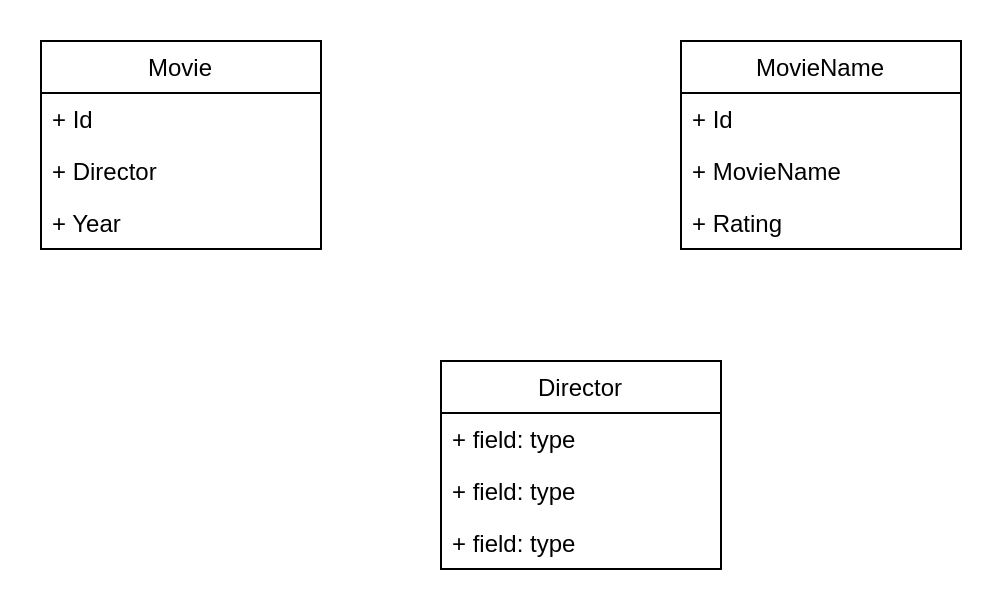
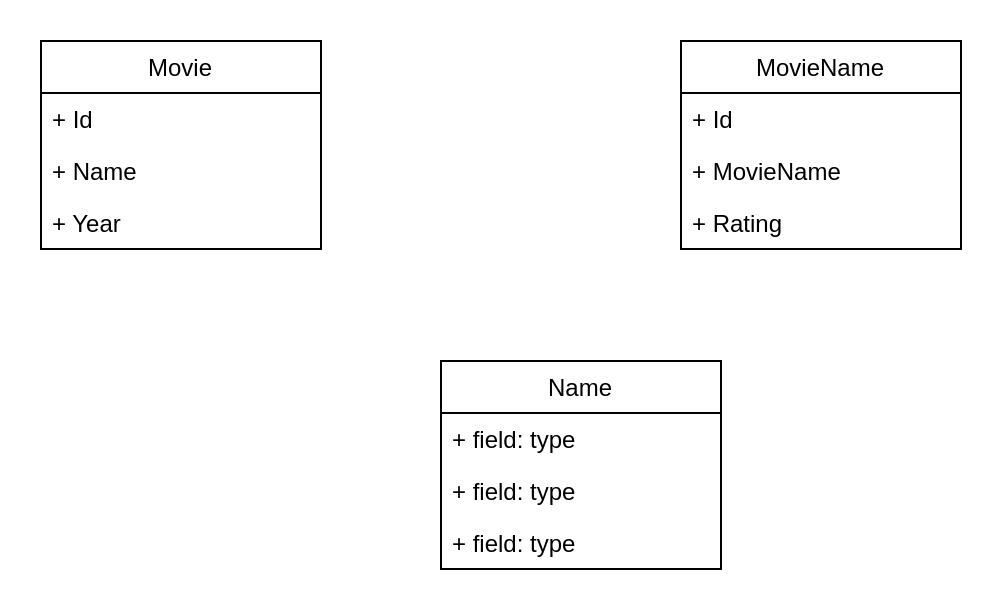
- <mxCell id="4" value="+ Director" style="text;strokeColor=none;fillColor=none;align=left;verticalAlign=top;spacingLeft=4;spacingRight=4;overflow=hidden;rotatable=0;points=[[0,0.5],[1,0.5]];portConstraint=eastwest;" vertex="1" parent="2"><mxGeometry y="52" width="140" height="26" as="geometry" /></mxCell>
+ <mxCell id="4" value="+ Name" style="text;strokeColor=none;fillColor=none;align=left;verticalAlign=top;spacingLeft=4;spacingRight=4;overflow=hidden;rotatable=0;points=[[0,0.5],[1,0.5]];portConstraint=eastwest;" vertex="1" parent="2"><mxGeometry y="52" width="140" height="26" as="geometry" /></mxCell>
- <mxCell id="10" value="Director" style="swimlane;fontStyle=0;childLayout=stackLayout;horizontal=1;startSize=26;fillColor=none;horizontalStack=0;resizeParent=1;resizeParentMax=0;resizeLast=0;collapsible=1;marginBottom=0;" vertex="1" parent="1"><mxGeometry x="220" y="180" width="140" height="104" as="geometry" /></mxCell>
+ <mxCell id="10" value="Name" style="swimlane;fontStyle=0;childLayout=stackLayout;horizontal=1;startSize=26;fillColor=none;horizontalStack=0;resizeParent=1;resizeParentMax=0;resizeLast=0;collapsible=1;marginBottom=0;" vertex="1" parent="1"><mxGeometry x="220" y="180" width="140" height="104" as="geometry" /></mxCell>
